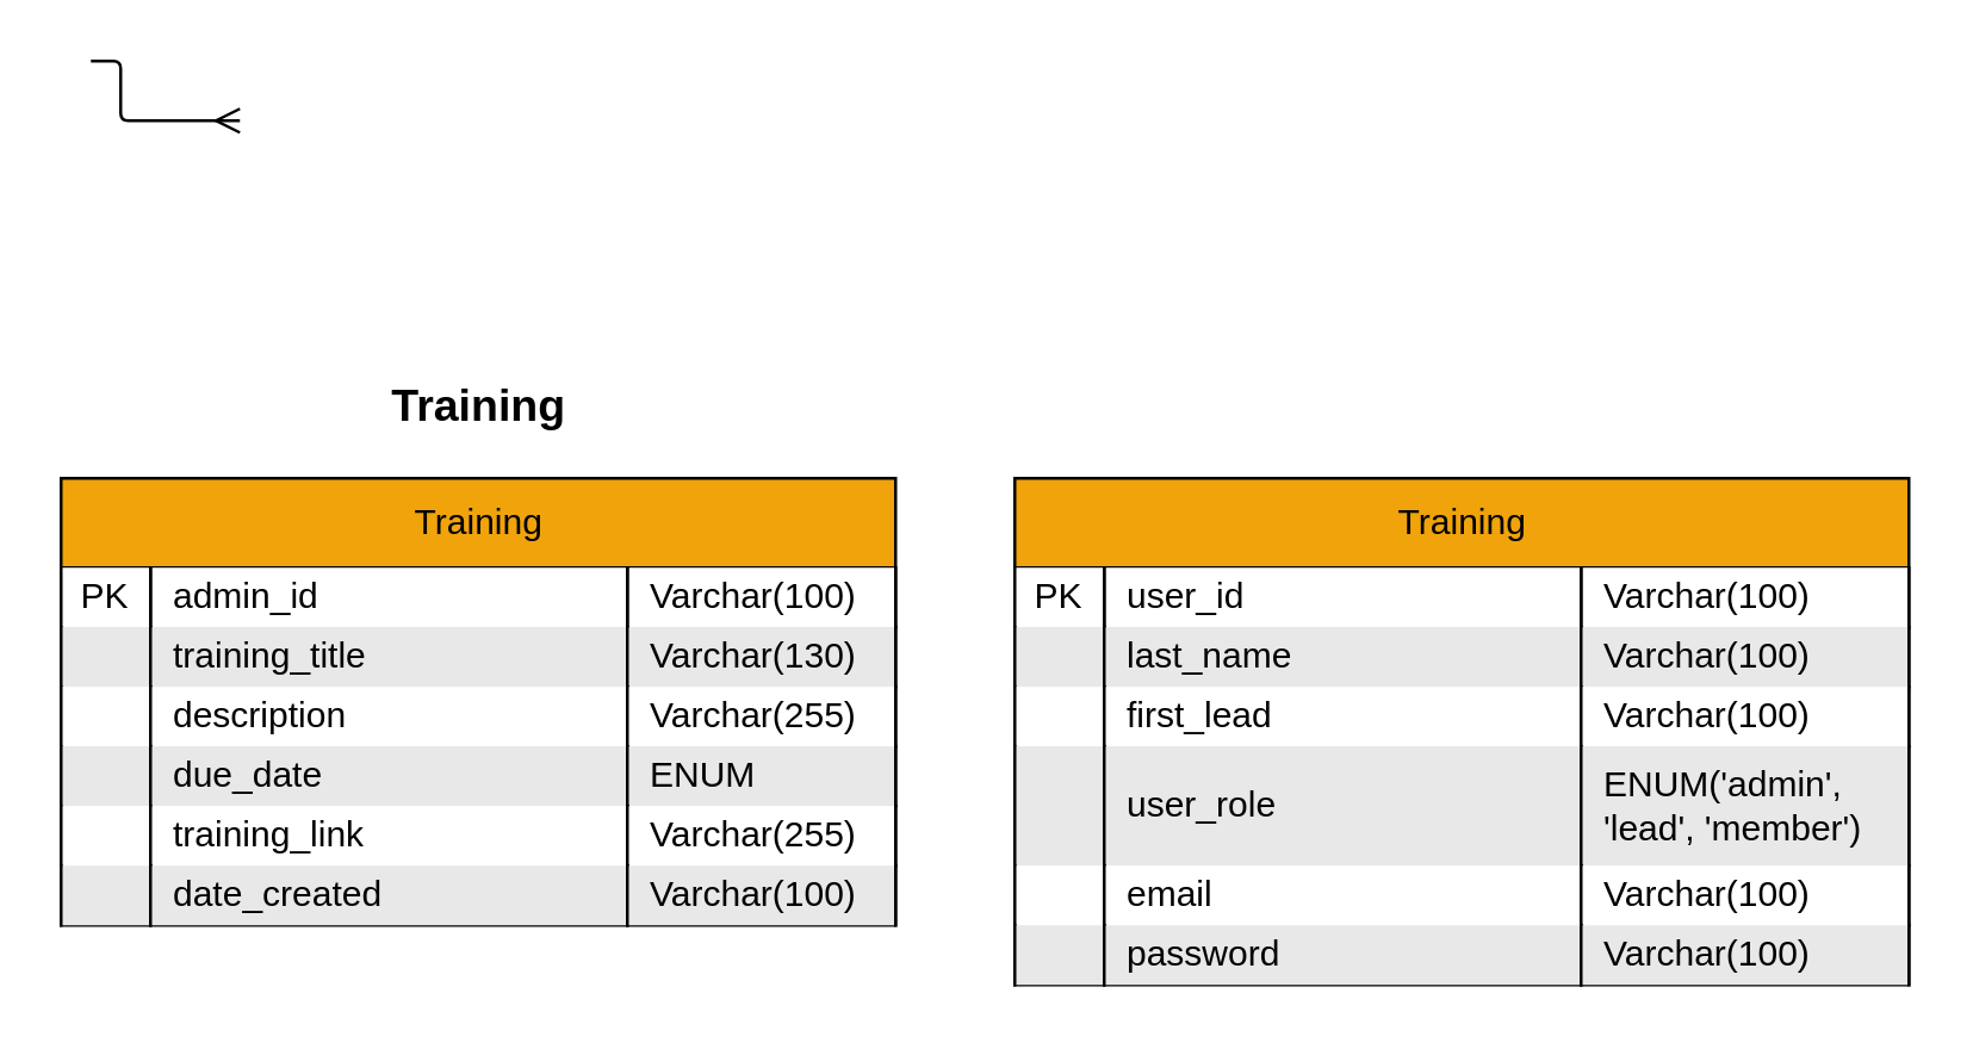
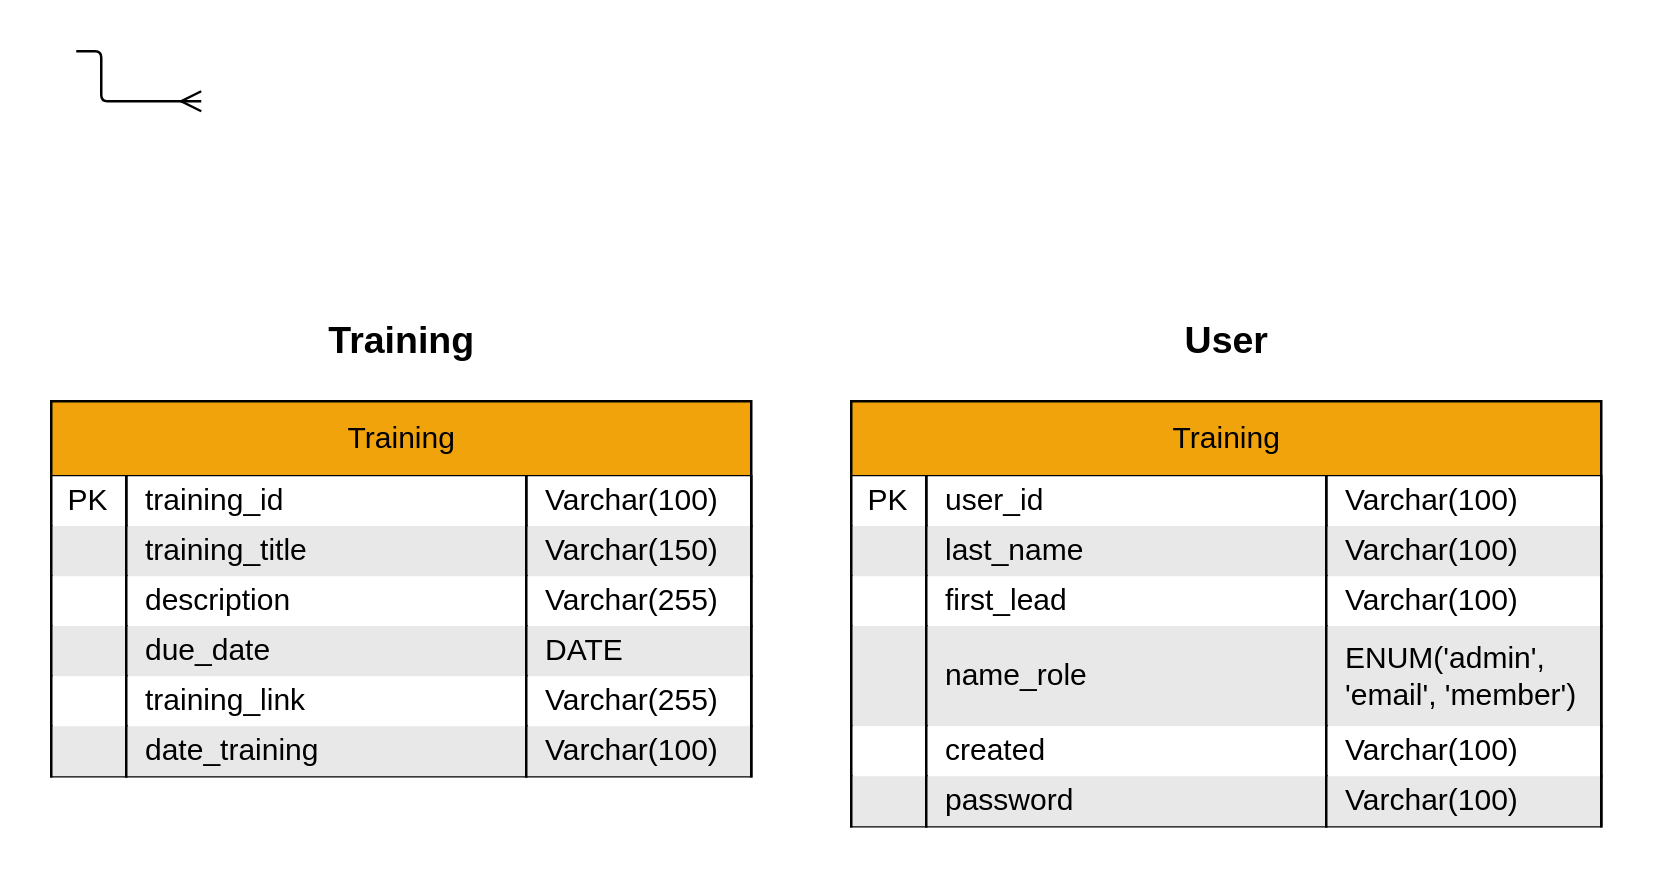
+ <mxCell id="54" value="User" style="text;html=1;align=center;verticalAlign=middle;resizable=0;points=[];autosize=1;strokeColor=none;fillColor=none;fontStyle=1;rounded=1;fontSize=15;fillOpacity=100;snapToPoint=1;" vertex="1" parent="1"><mxGeometry x="460" y="120" width="60" height="30" as="geometry" /></mxCell>
- <mxCell id="5" value="admin_id" style="shape=partialRectangle;connectable=0;fillColor=none;top=0;left=1;bottom=0;right=1;align=left;spacingLeft=6;overflow=hidden;whiteSpace=wrap;html=1;rounded=1;strokeColor=#000000;fillOpacity=100;snapToPoint=1;" vertex="1" parent="3"><mxGeometry x="30" width="160" height="20" as="geometry"><mxRectangle width="160" height="20" as="alternateBounds" /></mxGeometry></mxCell>
+ <mxCell id="5" value="training_id" style="shape=partialRectangle;connectable=0;fillColor=none;top=0;left=1;bottom=0;right=1;align=left;spacingLeft=6;overflow=hidden;whiteSpace=wrap;html=1;rounded=1;strokeColor=#000000;fillOpacity=100;snapToPoint=1;" vertex="1" parent="3"><mxGeometry x="30" width="160" height="20" as="geometry"><mxRectangle width="160" height="20" as="alternateBounds" /></mxGeometry></mxCell>
- <mxCell id="10" value="Varchar(130)" style="shape=partialRectangle;connectable=0;fillColor=#E8E8E8;top=0;left=1;bottom=0;right=1;align=left;spacingLeft=6;overflow=hidden;whiteSpace=wrap;html=1;labelBackgroundColor=none;strokeColor=#000000;fillOpacity=100;rounded=1;snapToPoint=1;" vertex="1" parent="7"><mxGeometry x="190" width="90" height="20" as="geometry"><mxRectangle width="90" height="20" as="alternateBounds" /></mxGeometry></mxCell>
+ <mxCell id="10" value="Varchar(150)" style="shape=partialRectangle;connectable=0;fillColor=#E8E8E8;top=0;left=1;bottom=0;right=1;align=left;spacingLeft=6;overflow=hidden;whiteSpace=wrap;html=1;labelBackgroundColor=none;strokeColor=#000000;fillOpacity=100;rounded=1;snapToPoint=1;" vertex="1" parent="7"><mxGeometry x="190" width="90" height="20" as="geometry"><mxRectangle width="90" height="20" as="alternateBounds" /></mxGeometry></mxCell>
- <mxCell id="18" value="ENUM" style="shape=partialRectangle;connectable=0;fillColor=#E8E8E8;top=0;left=1;bottom=0;right=1;align=left;spacingLeft=6;overflow=hidden;whiteSpace=wrap;html=1;labelBackgroundColor=none;strokeColor=#000000;fillOpacity=100;rounded=1;snapToPoint=1;" vertex="1" parent="15"><mxGeometry x="190" width="90" height="20" as="geometry"><mxRectangle width="90" height="20" as="alternateBounds" /></mxGeometry></mxCell>
+ <mxCell id="18" value="DATE" style="shape=partialRectangle;connectable=0;fillColor=#E8E8E8;top=0;left=1;bottom=0;right=1;align=left;spacingLeft=6;overflow=hidden;whiteSpace=wrap;html=1;labelBackgroundColor=none;strokeColor=#000000;fillOpacity=100;rounded=1;snapToPoint=1;" vertex="1" parent="15"><mxGeometry x="190" width="90" height="20" as="geometry"><mxRectangle width="90" height="20" as="alternateBounds" /></mxGeometry></mxCell>
- <mxCell id="44" value="user_role" style="shape=partialRectangle;connectable=0;fillColor=#E8E8E8;top=0;left=1;bottom=0;right=1;align=left;spacingLeft=6;overflow=hidden;whiteSpace=wrap;html=1;labelBackgroundColor=none;strokeColor=#000000;fillOpacity=100;rounded=1;snapToPoint=1;" vertex="1" parent="42"><mxGeometry x="30" width="160" height="40" as="geometry"><mxRectangle width="160" height="40" as="alternateBounds" /></mxGeometry></mxCell>
+ <mxCell id="44" value="name_role" style="shape=partialRectangle;connectable=0;fillColor=#E8E8E8;top=0;left=1;bottom=0;right=1;align=left;spacingLeft=6;overflow=hidden;whiteSpace=wrap;html=1;labelBackgroundColor=none;strokeColor=#000000;fillOpacity=100;rounded=1;snapToPoint=1;" vertex="1" parent="42"><mxGeometry x="30" width="160" height="40" as="geometry"><mxRectangle width="160" height="40" as="alternateBounds" /></mxGeometry></mxCell>
- <mxCell id="45" value="ENUM('admin', 'lead', 'member')" style="shape=partialRectangle;connectable=0;fillColor=#E8E8E8;top=0;left=1;bottom=0;right=1;align=left;spacingLeft=6;overflow=hidden;whiteSpace=wrap;html=1;labelBackgroundColor=none;strokeColor=#000000;fillOpacity=100;rounded=1;snapToPoint=1;" vertex="1" parent="42"><mxGeometry x="190" width="110" height="40" as="geometry"><mxRectangle width="110" height="40" as="alternateBounds" /></mxGeometry></mxCell>
+ <mxCell id="45" value="ENUM('admin', 'email', 'member')" style="shape=partialRectangle;connectable=0;fillColor=#E8E8E8;top=0;left=1;bottom=0;right=1;align=left;spacingLeft=6;overflow=hidden;whiteSpace=wrap;html=1;labelBackgroundColor=none;strokeColor=#000000;fillOpacity=100;rounded=1;snapToPoint=1;" vertex="1" parent="42"><mxGeometry x="190" width="110" height="40" as="geometry"><mxRectangle width="110" height="40" as="alternateBounds" /></mxGeometry></mxCell>
- <mxCell id="25" value="date_created" style="shape=partialRectangle;connectable=0;fillColor=#E8E8E8;top=0;left=1;bottom=0;right=1;align=left;spacingLeft=6;overflow=hidden;whiteSpace=wrap;html=1;fillOpacity=100;perimeter=rectanglePerimeter;snapToPoint=1;fixDash=0;part=0;metaEdit=0;backgroundOutline=0;strokeOpacity=100;noLabel=0;labelPadding=0;labelBackgroundColor=none;rounded=1;fillStyle=auto;strokeColor=#000000;" vertex="1" parent="23"><mxGeometry x="30" width="160" height="20" as="geometry"><mxRectangle width="160" height="20" as="alternateBounds" /></mxGeometry></mxCell>
+ <mxCell id="25" value="date_training" style="shape=partialRectangle;connectable=0;fillColor=#E8E8E8;top=0;left=1;bottom=0;right=1;align=left;spacingLeft=6;overflow=hidden;whiteSpace=wrap;html=1;fillOpacity=100;perimeter=rectanglePerimeter;snapToPoint=1;fixDash=0;part=0;metaEdit=0;backgroundOutline=0;strokeOpacity=100;noLabel=0;labelPadding=0;labelBackgroundColor=none;rounded=1;fillStyle=auto;strokeColor=#000000;" vertex="1" parent="23"><mxGeometry x="30" width="160" height="20" as="geometry"><mxRectangle width="160" height="20" as="alternateBounds" /></mxGeometry></mxCell>
- <mxCell id="48" value="email" style="shape=partialRectangle;connectable=0;fillColor=#FFFFFF;top=0;left=1;bottom=0;right=1;align=left;spacingLeft=6;overflow=hidden;whiteSpace=wrap;html=1;labelBackgroundColor=none;rounded=1;strokeColor=#000000;fillOpacity=100;snapToPoint=1;" vertex="1" parent="46"><mxGeometry x="30" width="160" height="20" as="geometry"><mxRectangle width="160" height="20" as="alternateBounds" /></mxGeometry></mxCell>
+ <mxCell id="48" value="created" style="shape=partialRectangle;connectable=0;fillColor=#FFFFFF;top=0;left=1;bottom=0;right=1;align=left;spacingLeft=6;overflow=hidden;whiteSpace=wrap;html=1;labelBackgroundColor=none;rounded=1;strokeColor=#000000;fillOpacity=100;snapToPoint=1;" vertex="1" parent="46"><mxGeometry x="30" width="160" height="20" as="geometry"><mxRectangle width="160" height="20" as="alternateBounds" /></mxGeometry></mxCell>
